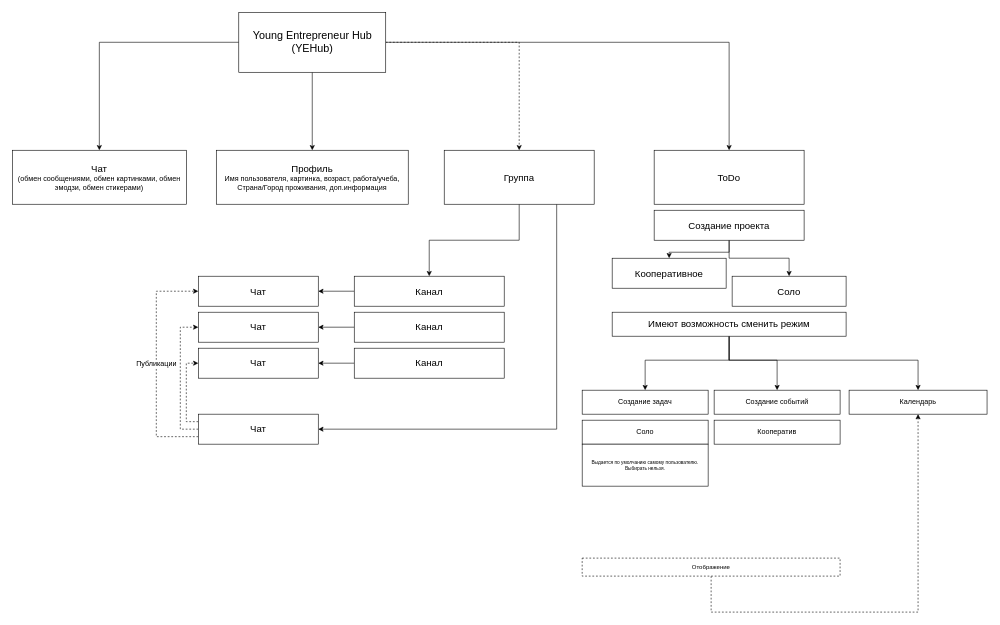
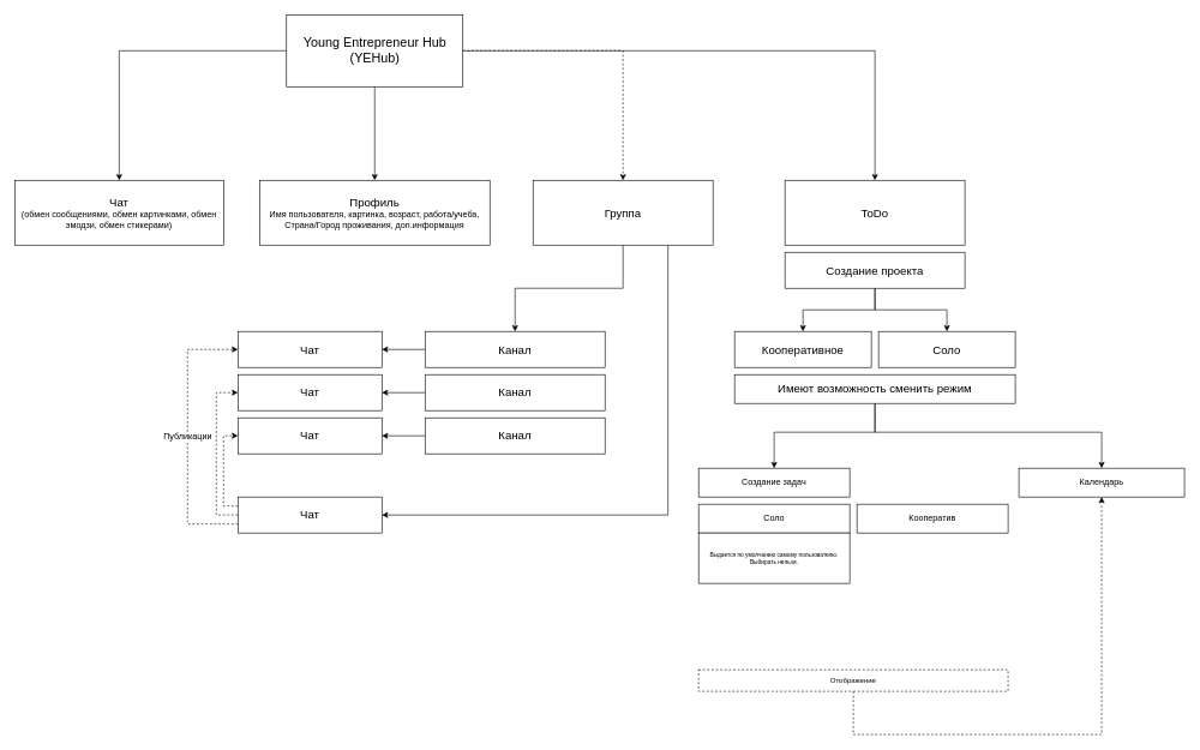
- <mxCell id="29" value="Кооперативное" style="rounded=0;whiteSpace=wrap;html=1;fontSize=16;" vertex="1" parent="1"><mxGeometry x="1020" y="430" width="190" height="50" as="geometry" /></mxCell>
+ <mxCell id="29" value="Кооперативное" style="rounded=0;whiteSpace=wrap;html=1;fontSize=16;" vertex="1" parent="1"><mxGeometry x="1020" y="460" width="190" height="50" as="geometry" /></mxCell>
- <mxCell id="32" style="edgeStyle=orthogonalEdgeStyle;rounded=0;orthogonalLoop=1;jettySize=auto;html=1;fontSize=10;" edge="1" parent="1" source="34" target="37"><mxGeometry relative="1" as="geometry"><Array as="points"><mxPoint x="1215" y="600" /><mxPoint x="1295" y="600" /></Array></mxGeometry></mxCell>
- <mxCell id="37" value="Создание событий" style="rounded=0;whiteSpace=wrap;html=1;fontSize=12;" vertex="1" parent="1"><mxGeometry x="1190" y="650" width="210" height="40" as="geometry" /></mxCell>
